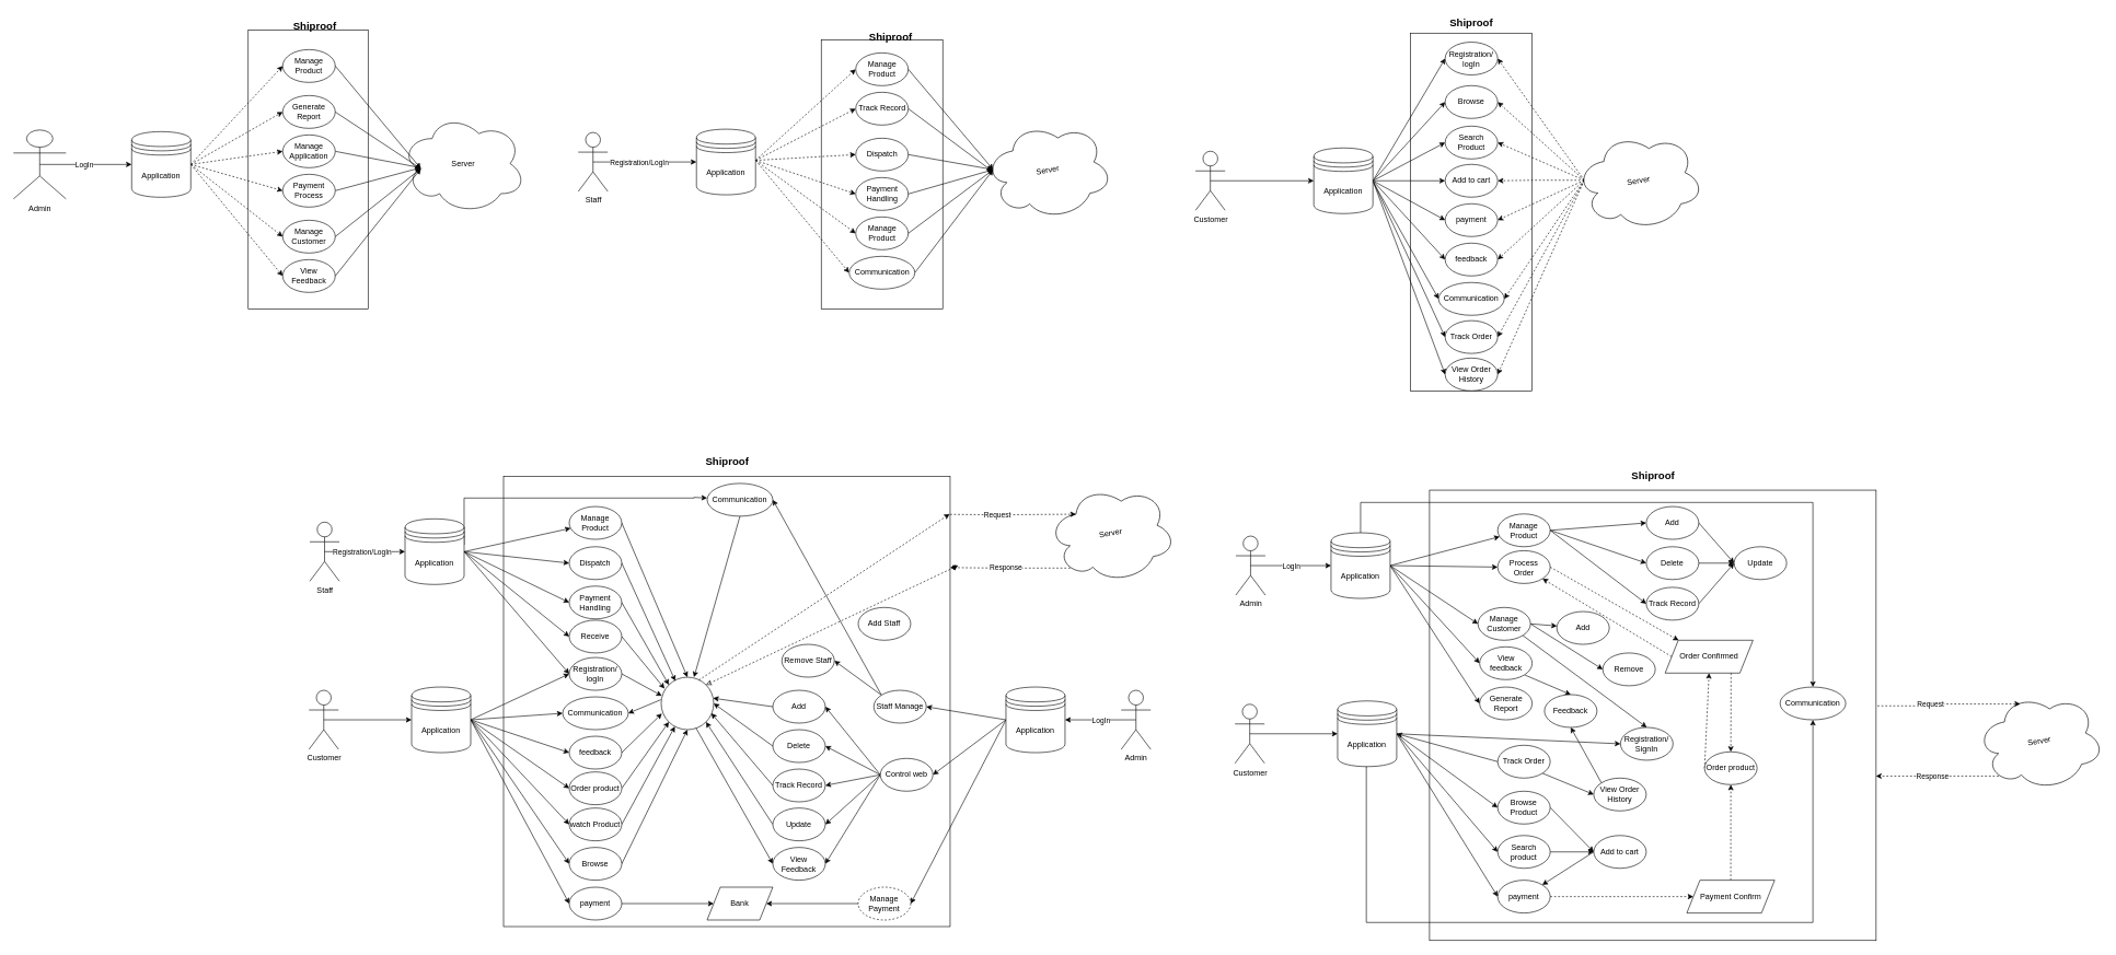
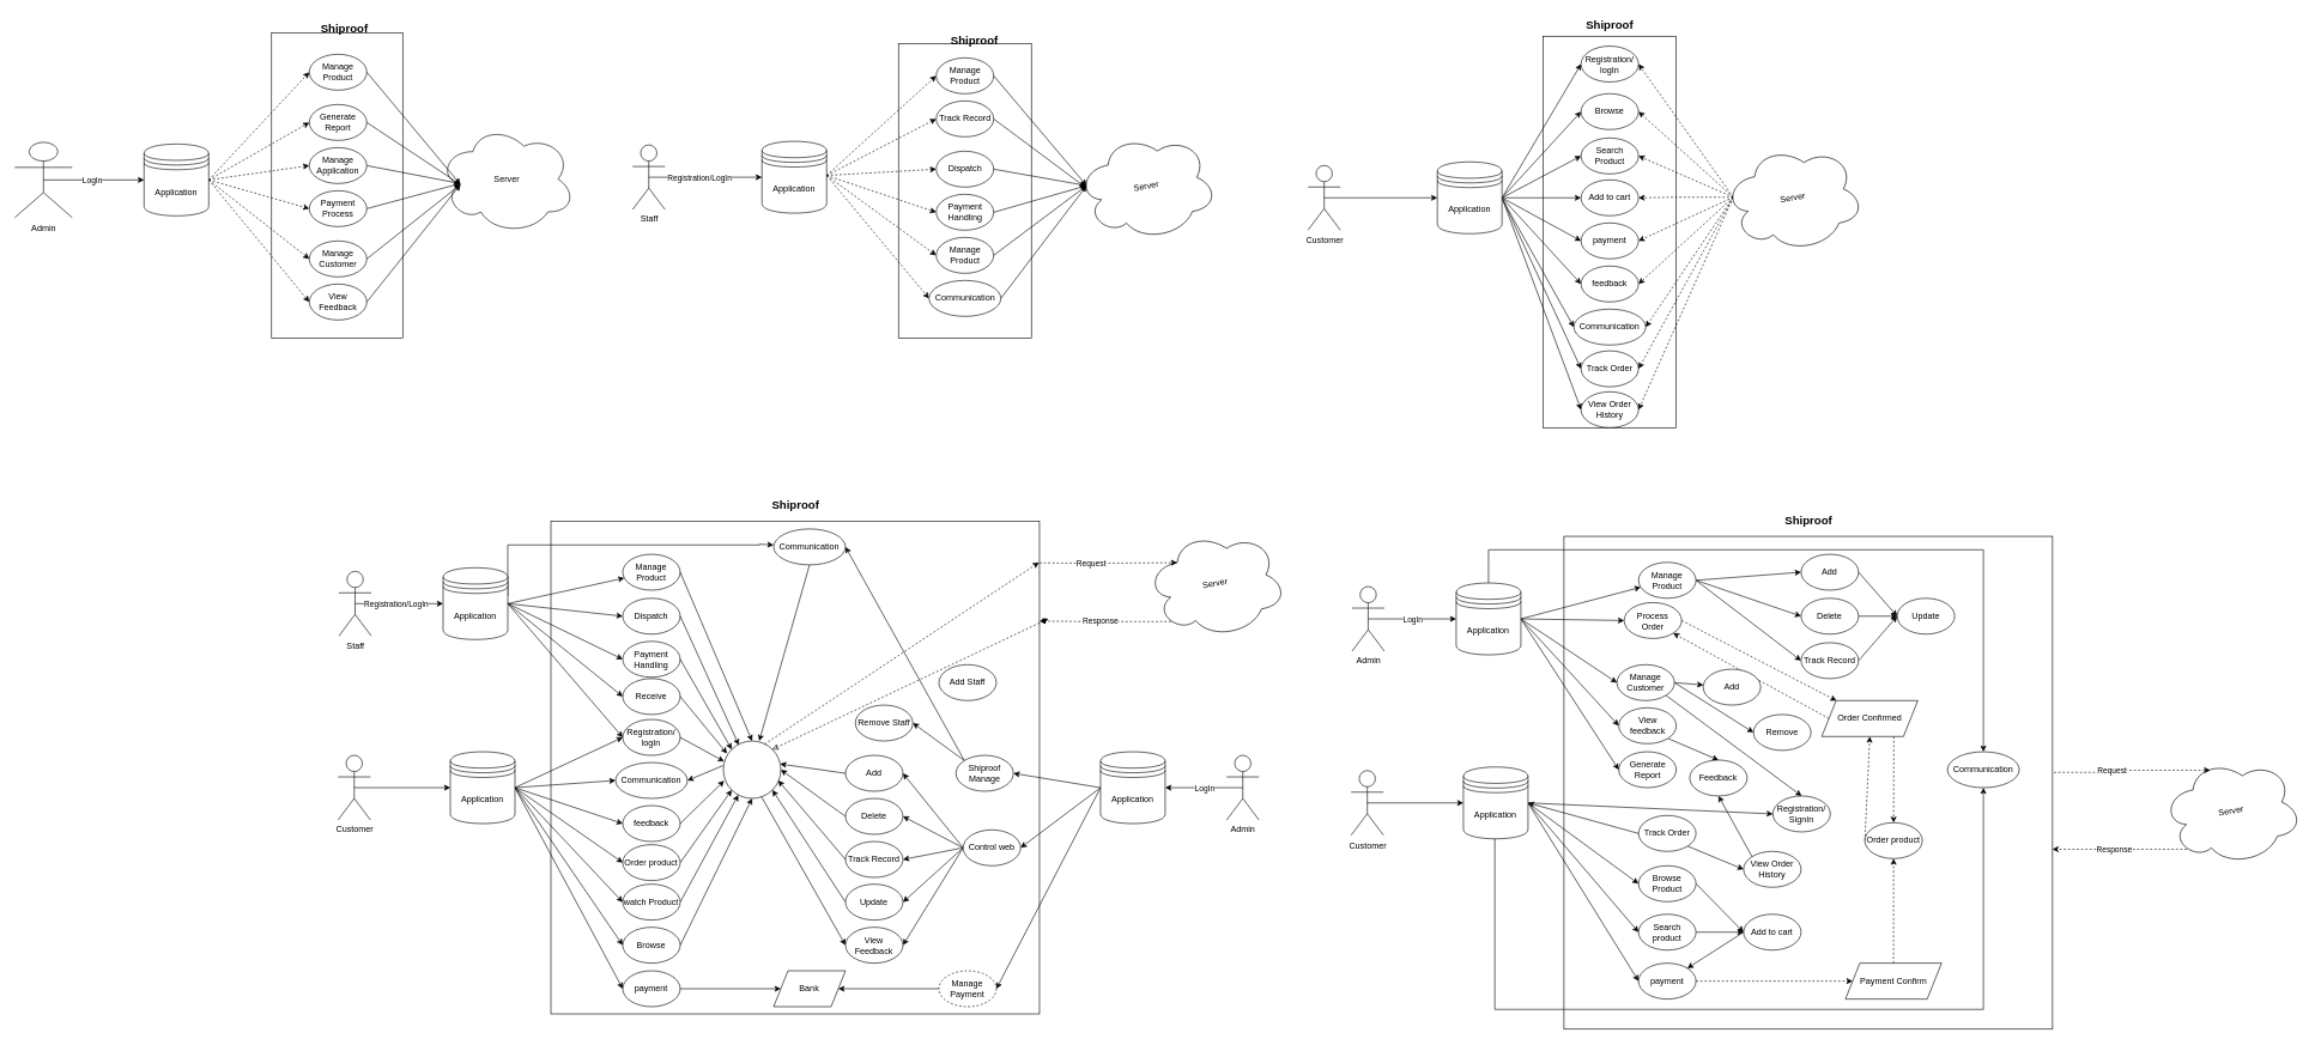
- <mxCell id="179" value="Process&lt;div&gt;Order&lt;/div&gt;" style="ellipse;whiteSpace=wrap;html=1;" vertex="1" parent="1"><mxGeometry x="2280" y="838.5" width="80" height="50" as="geometry" /></mxCell>
+ <mxCell id="179" value="Process&lt;div&gt;Order&lt;/div&gt;" style="ellipse;whiteSpace=wrap;html=1;" vertex="1" parent="1"><mxGeometry x="2260" y="838.5" width="80" height="50" as="geometry" /></mxCell>
- <mxCell id="42" value="Staff Manage" style="ellipse;whiteSpace=wrap;html=1;" vertex="1" parent="1"><mxGeometry x="1330" y="1051.25" width="80" height="50" as="geometry" /></mxCell>
+ <mxCell id="42" value="Shiproof Manage" style="ellipse;whiteSpace=wrap;html=1;" vertex="1" parent="1"><mxGeometry x="1330" y="1051.25" width="80" height="50" as="geometry" /></mxCell>
